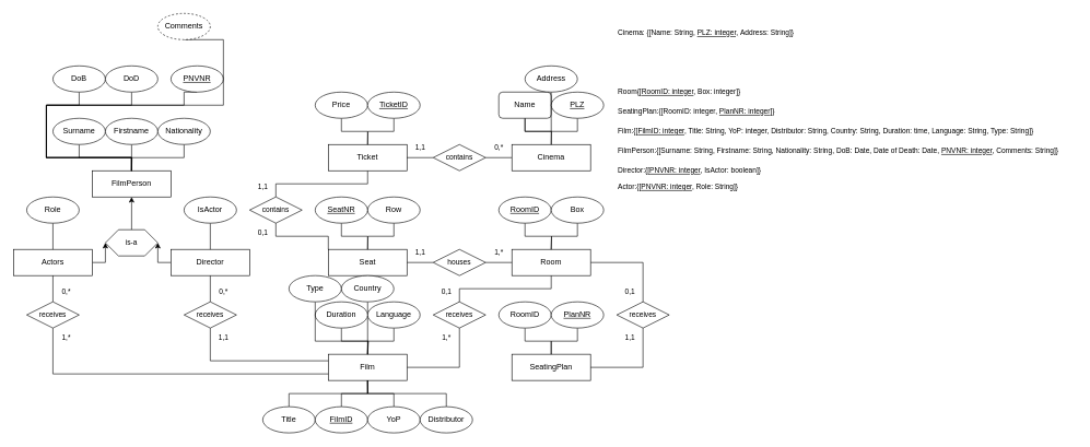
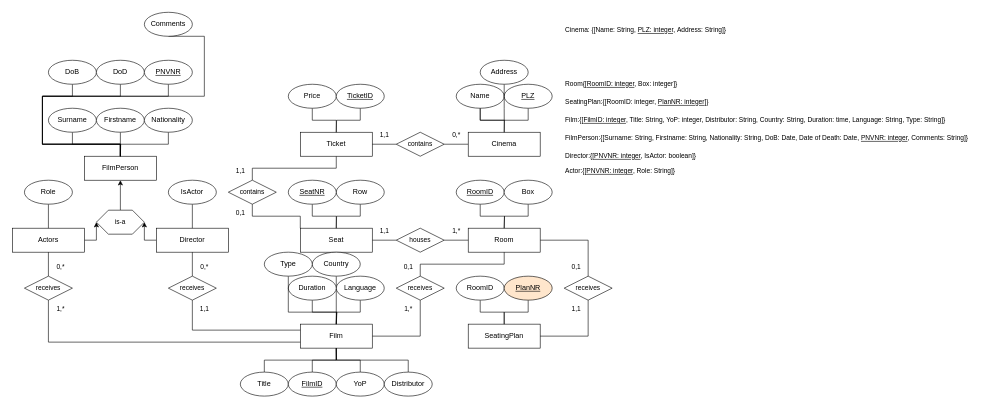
- <mxCell id="110" value="Comments" style="ellipse;whiteSpace=wrap;html=1;dashed=1;" vertex="1" parent="1"><mxGeometry x="240" y="20" width="80" height="40" as="geometry" /></mxCell>
+ <mxCell id="110" value="Comments" style="ellipse;whiteSpace=wrap;html=1;" vertex="1" parent="1"><mxGeometry x="240" y="20" width="80" height="40" as="geometry" /></mxCell>
- <mxCell id="48" value="&lt;u&gt;PNVNR&lt;/u&gt;" style="ellipse;whiteSpace=wrap;html=1;" vertex="1" parent="1"><mxGeometry x="260" y="100" width="80" height="40" as="geometry" /></mxCell>
+ <mxCell id="48" value="&lt;u&gt;PNVNR&lt;/u&gt;" style="ellipse;whiteSpace=wrap;html=1;" vertex="1" parent="1"><mxGeometry x="240" y="100" width="80" height="40" as="geometry" /></mxCell>
- <mxCell id="18" value="Name" style="whiteSpace=wrap;html=1;rounded=1;" vertex="1" parent="1"><mxGeometry x="760" y="140" width="80" height="40" as="geometry" /></mxCell>
+ <mxCell id="18" value="Name" style="ellipse;whiteSpace=wrap;html=1;" vertex="1" parent="1"><mxGeometry x="760" y="140" width="80" height="40" as="geometry" /></mxCell>
- <mxCell id="30" value="&lt;u&gt;PlanNR&lt;/u&gt;" style="ellipse;whiteSpace=wrap;html=1;" vertex="1" parent="1"><mxGeometry x="840" y="460" width="80" height="40" as="geometry" /></mxCell>
+ <mxCell id="30" value="&lt;u&gt;PlanNR&lt;/u&gt;" style="ellipse;whiteSpace=wrap;html=1;fillColor=#ffe6cc;" vertex="1" parent="1"><mxGeometry x="840" y="460" width="80" height="40" as="geometry" /></mxCell>
